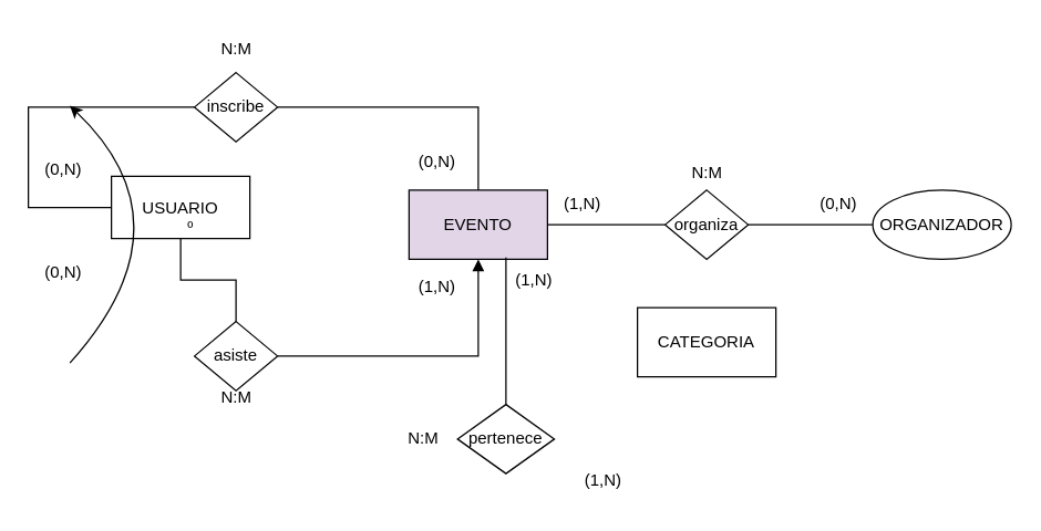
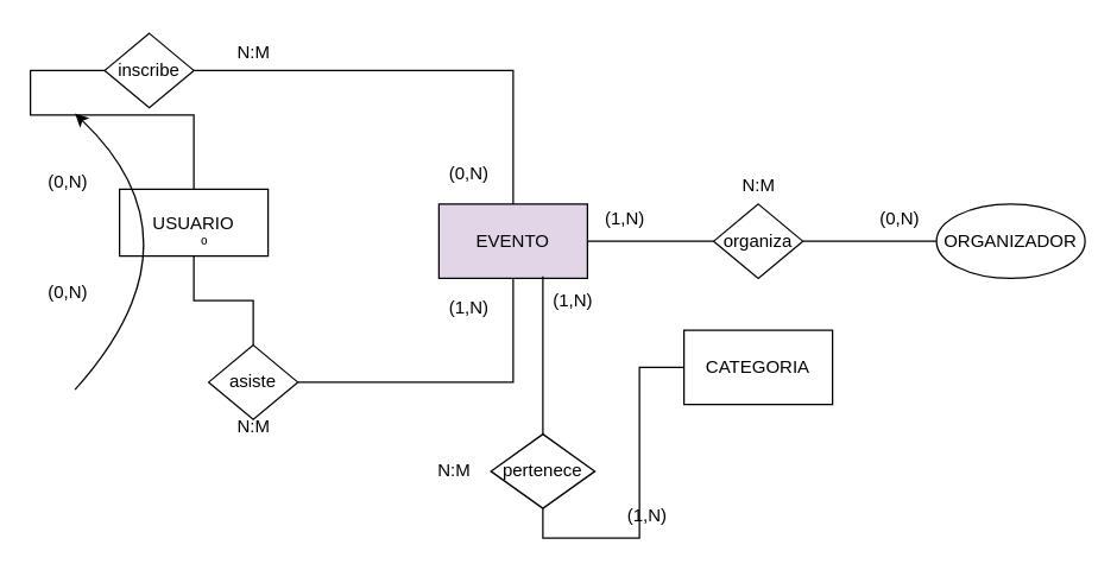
- <mxCell id="7" value="inscribe" style="shape=rhombus;html=1;dashed=0;whiteSpace=wrap;perimeter=rhombusPerimeter;" vertex="1" parent="1"><mxGeometry x="140" y="52" width="60" height="50" as="geometry" /></mxCell>
+ <mxCell id="7" value="inscribe" style="shape=rhombus;html=1;dashed=0;whiteSpace=wrap;perimeter=rhombusPerimeter;" vertex="1" parent="1"><mxGeometry x="70" y="22" width="60" height="50" as="geometry" /></mxCell>
- <mxCell id="11" style="edgeStyle=orthogonalEdgeStyle;rounded=0;orthogonalLoop=1;jettySize=auto;html=1;entryX=0.5;entryY=1;entryDx=0;entryDy=0;endArrow=block;startFill=0;" edge="1" parent="1" source="13" target="4"><mxGeometry relative="1" as="geometry" /></mxCell>
+ <mxCell id="11" style="edgeStyle=orthogonalEdgeStyle;rounded=0;orthogonalLoop=1;jettySize=auto;html=1;entryX=0.5;entryY=1;entryDx=0;entryDy=0;endArrow=none;startFill=0;" edge="1" parent="1" source="13" target="4"><mxGeometry relative="1" as="geometry" /></mxCell>
+ <mxCell id="24" style="edgeStyle=orthogonalEdgeStyle;rounded=0;orthogonalLoop=1;jettySize=auto;html=1;entryX=0.5;entryY=1;entryDx=0;entryDy=0;endArrow=none;startFill=0;" edge="1" parent="1" source="25" target="26"><mxGeometry relative="1" as="geometry" /></mxCell>
